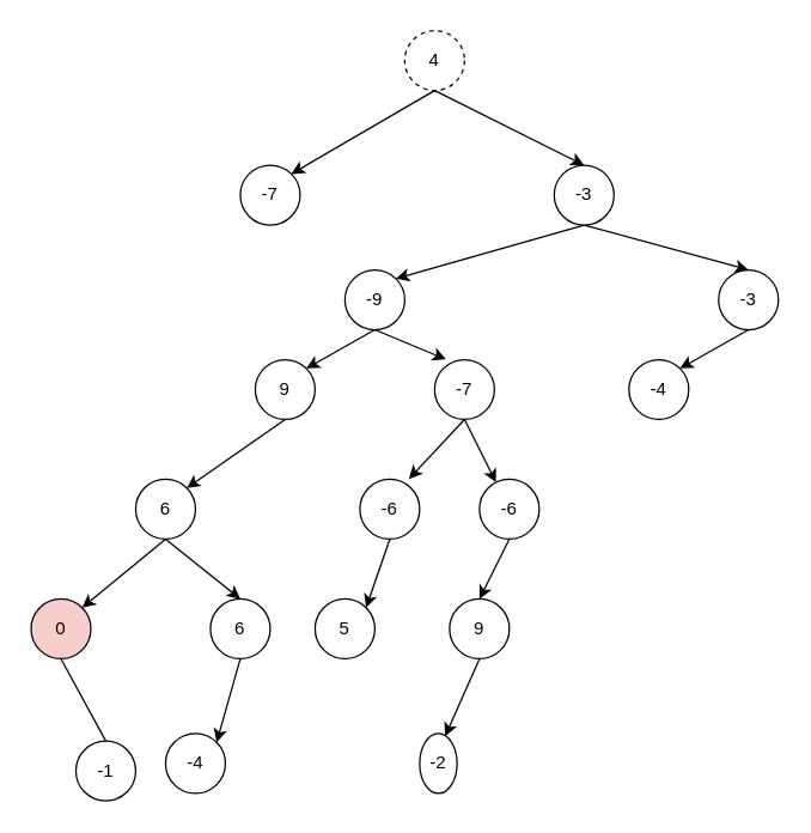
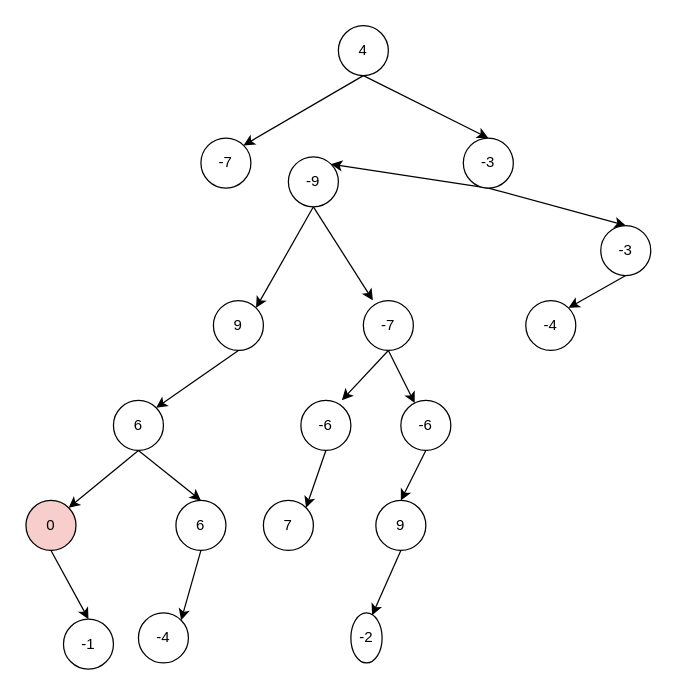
- <mxCell id="4" value="4" style="ellipse;whiteSpace=wrap;html=1;aspect=fixed;dashed=1;" vertex="1" parent="1"><mxGeometry x="270" y="20" width="40" height="40" as="geometry" /></mxCell>
+ <mxCell id="4" value="4" style="ellipse;whiteSpace=wrap;html=1;aspect=fixed;" vertex="1" parent="1"><mxGeometry x="270" y="20" width="40" height="40" as="geometry" /></mxCell>
- <mxCell id="11" value="-9" style="ellipse;whiteSpace=wrap;html=1;aspect=fixed;" vertex="1" parent="1"><mxGeometry x="230" y="180" width="40" height="40" as="geometry" /></mxCell>
+ <mxCell id="11" value="-9" style="ellipse;whiteSpace=wrap;html=1;aspect=fixed;" vertex="1" parent="1"><mxGeometry x="230" y="125" width="40" height="40" as="geometry" /></mxCell>
- <mxCell id="31" value="5" style="ellipse;whiteSpace=wrap;html=1;aspect=fixed;" vertex="1" parent="1"><mxGeometry x="210" y="400" width="40" height="40" as="geometry" /></mxCell>
+ <mxCell id="31" value="7" style="ellipse;whiteSpace=wrap;html=1;aspect=fixed;" vertex="1" parent="1"><mxGeometry x="210" y="400" width="40" height="40" as="geometry" /></mxCell>
- <mxCell id="27" style="edgeStyle=none;rounded=0;orthogonalLoop=1;jettySize=auto;html=1;exitX=0.5;exitY=1;exitDx=0;exitDy=0;entryX=0.5;entryY=0;entryDx=0;entryDy=0;endArrow=none;" edge="1" parent="1" source="28" target="34"><mxGeometry relative="1" as="geometry" /></mxCell>
+ <mxCell id="27" style="edgeStyle=none;rounded=0;orthogonalLoop=1;jettySize=auto;html=1;exitX=0.5;exitY=1;exitDx=0;exitDy=0;entryX=0.5;entryY=0;entryDx=0;entryDy=0;" edge="1" parent="1" source="28" target="34"><mxGeometry relative="1" as="geometry" /></mxCell>
